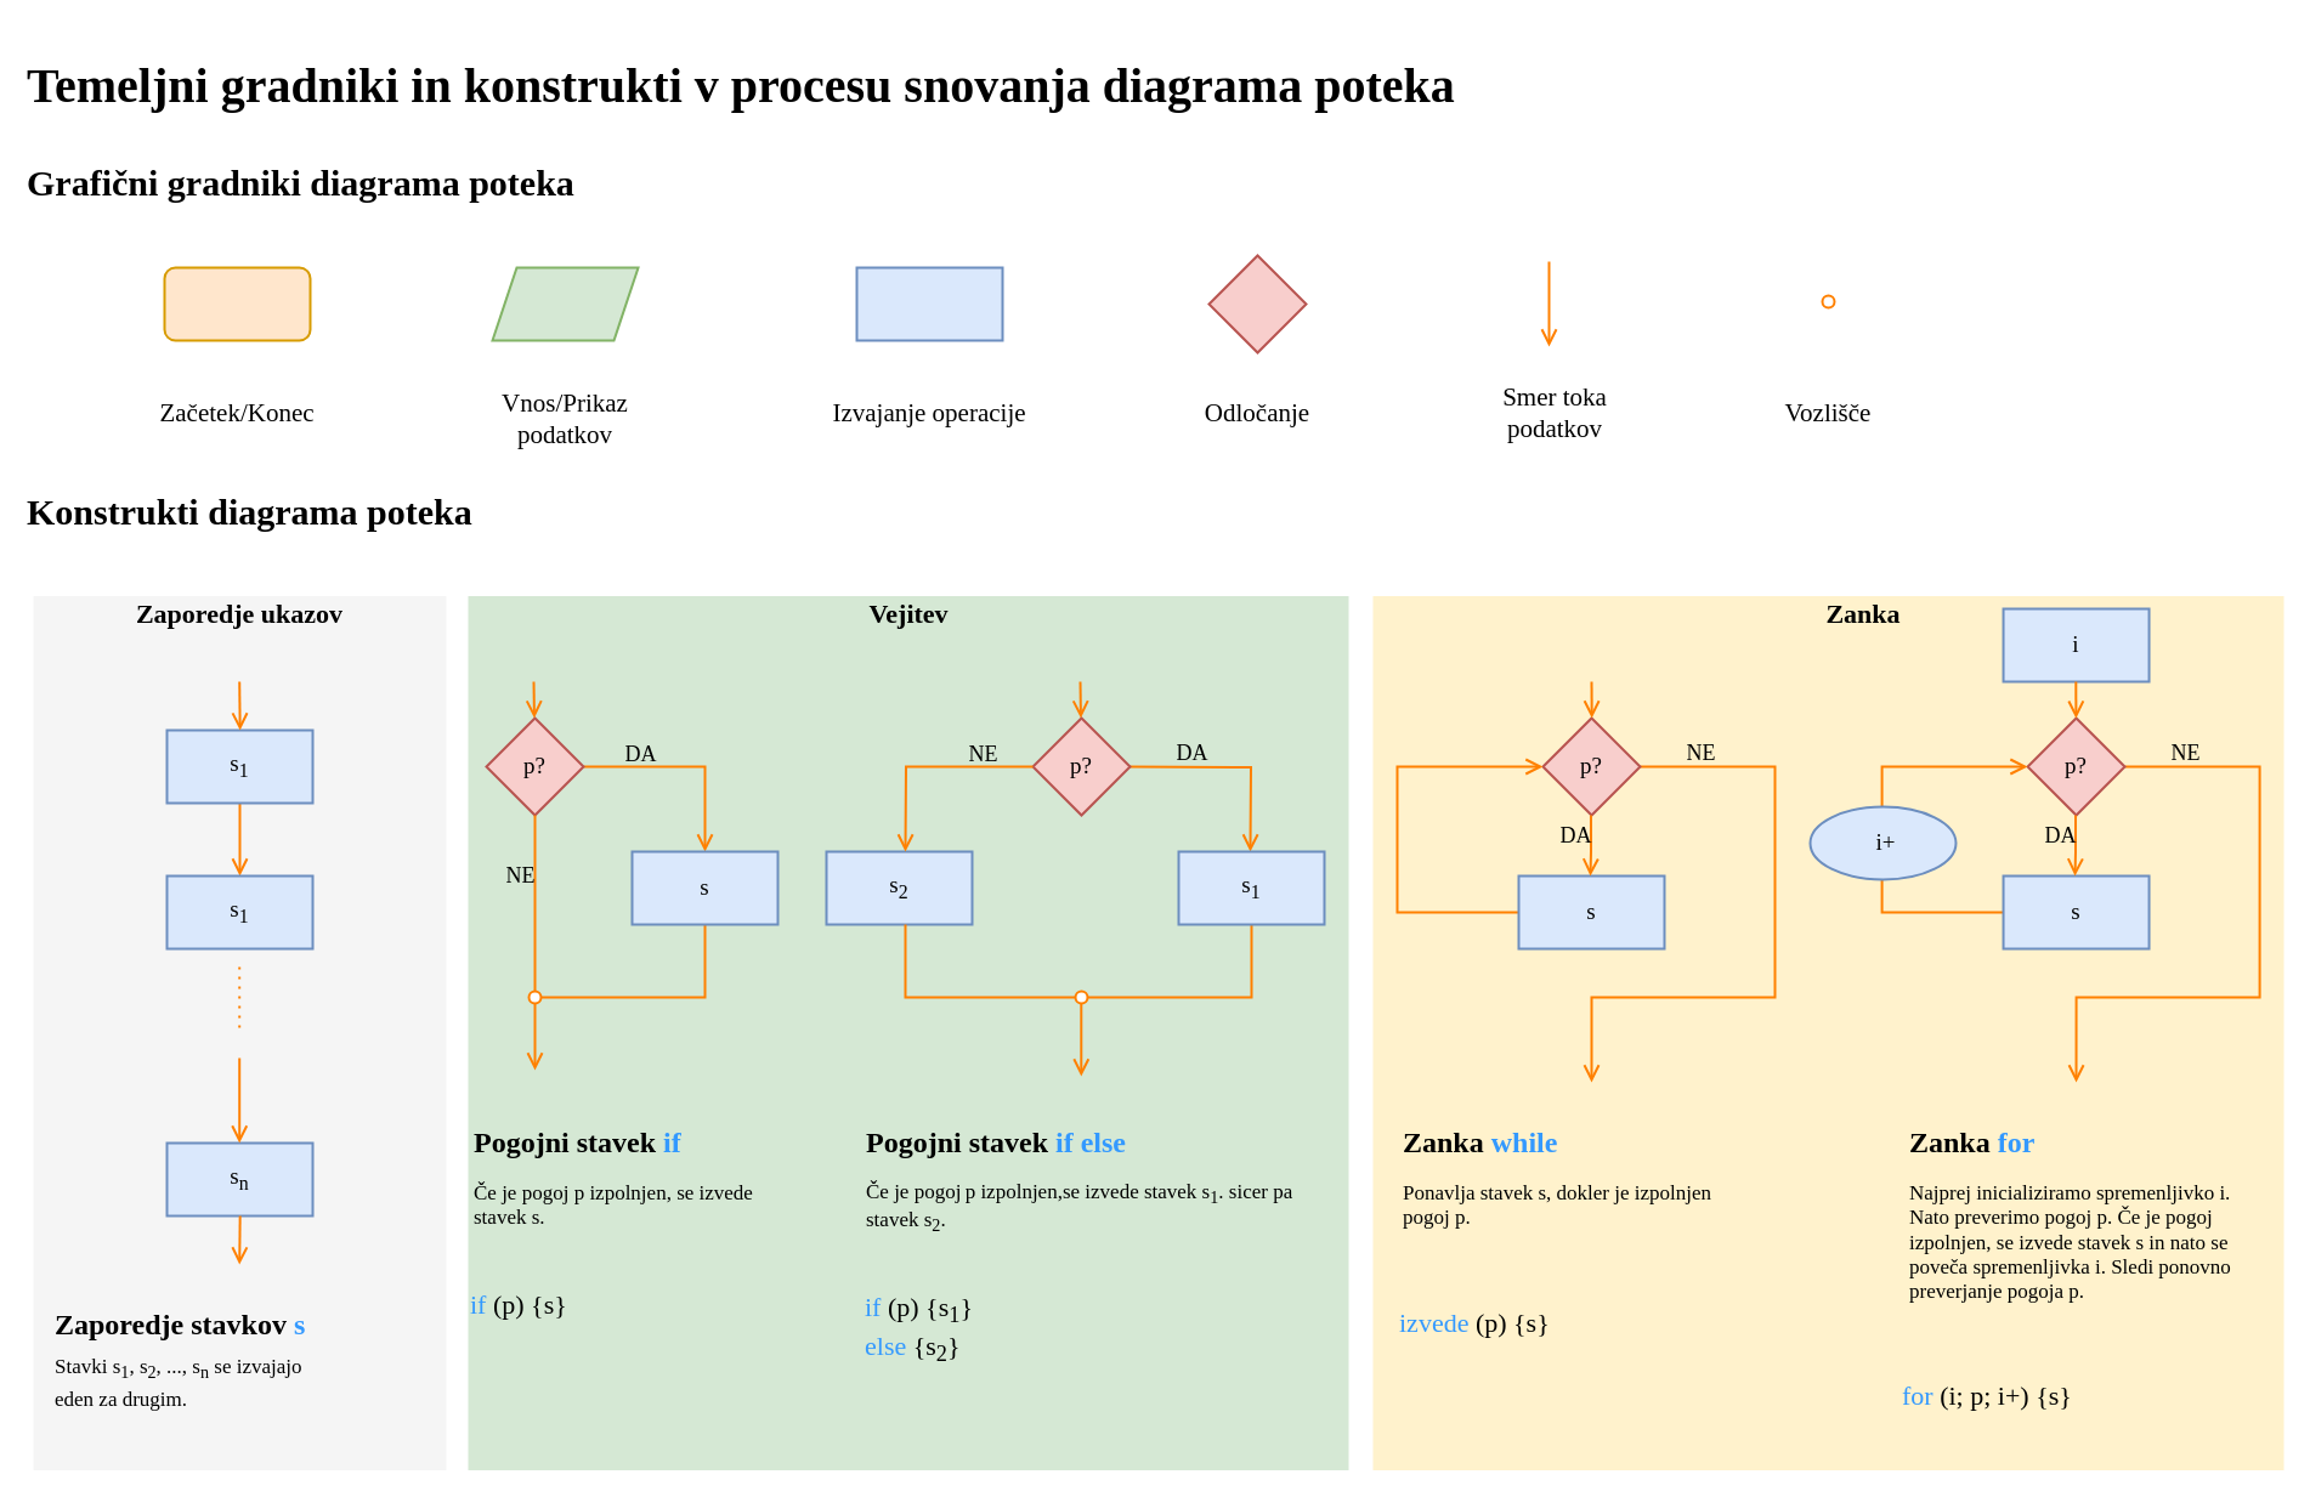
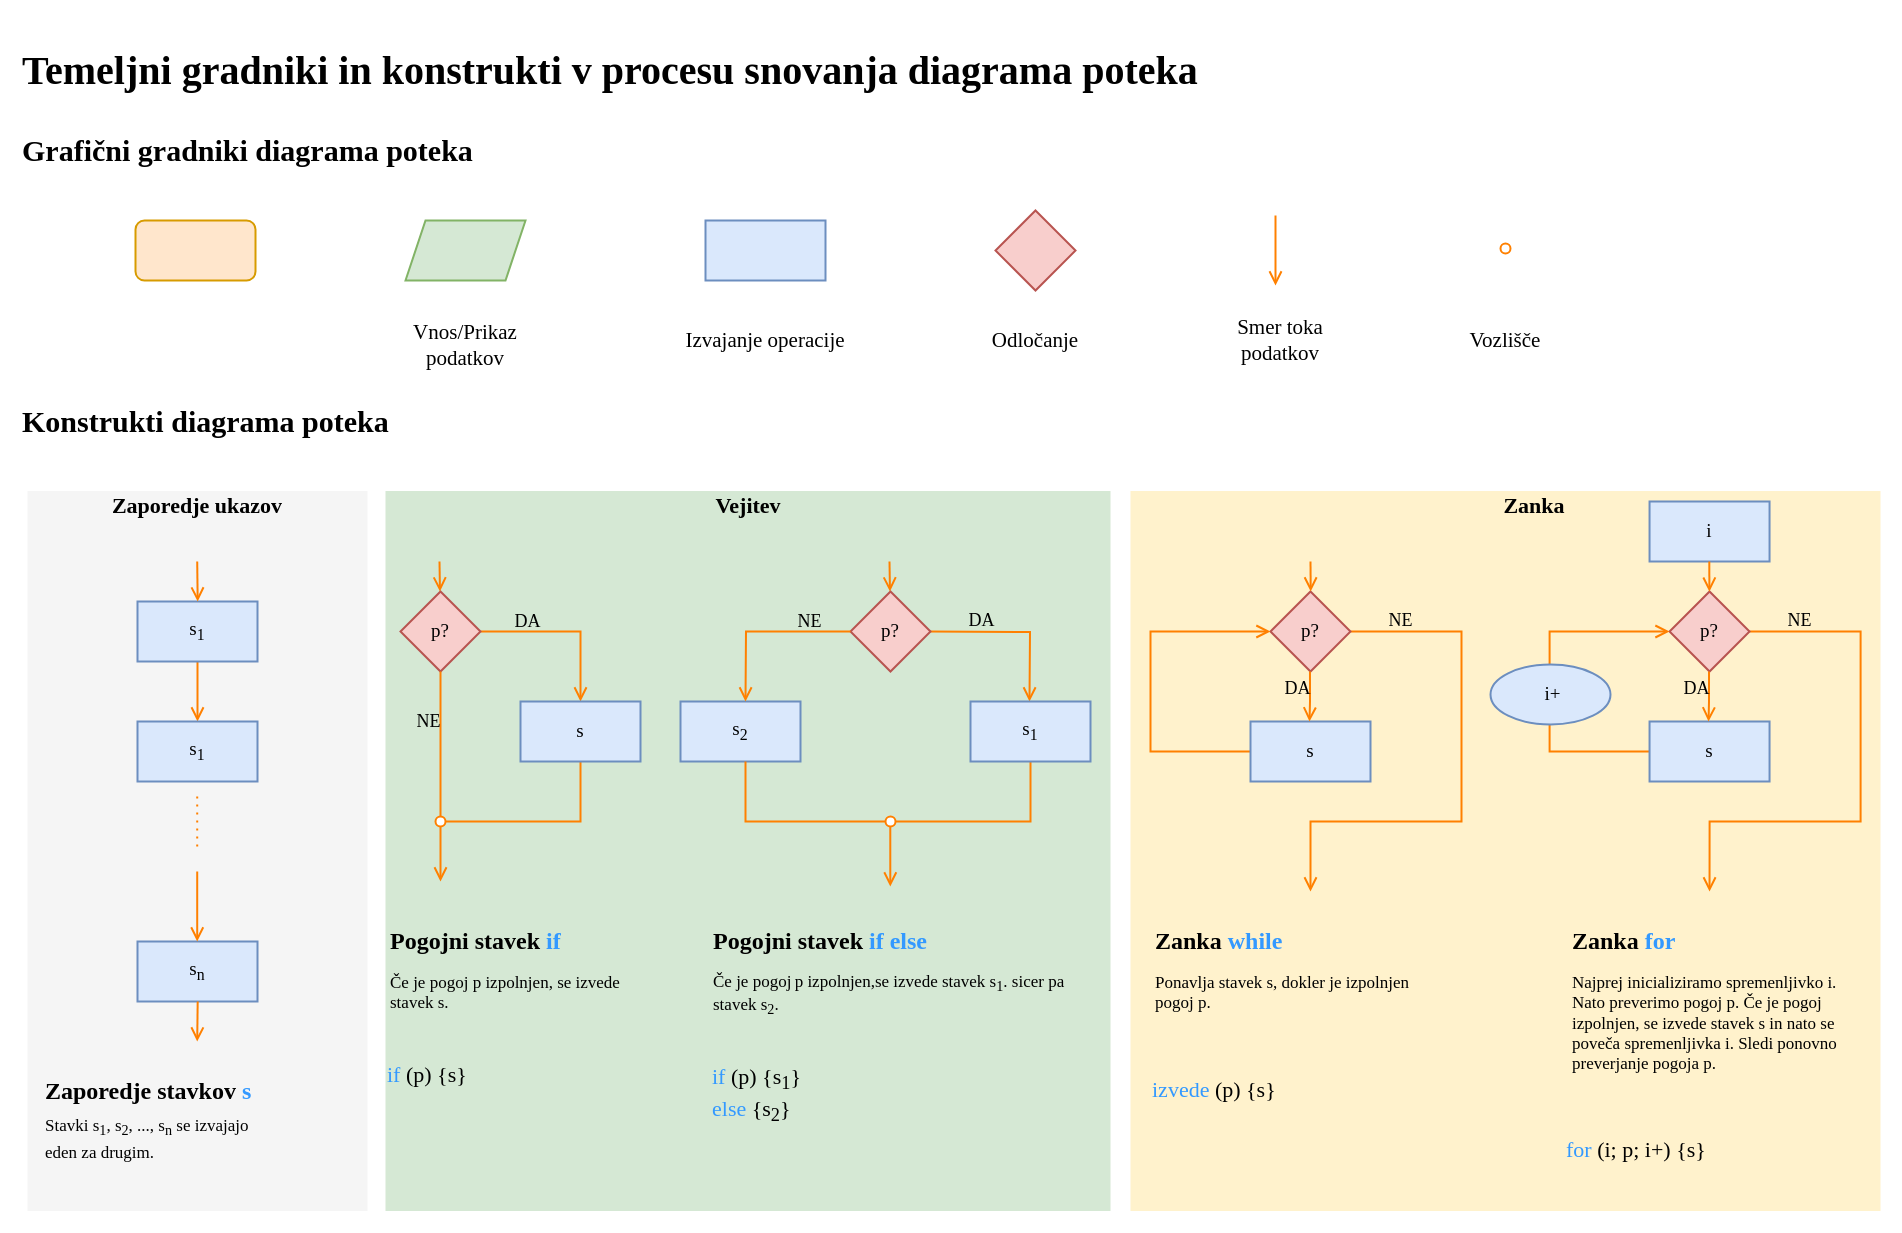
- <mxCell id="11" value="Začetek/Konec" style="text;html=1;strokeColor=none;fillColor=none;align=center;verticalAlign=middle;whiteSpace=wrap;rounded=0;fontSize=21;fontFamily=Space Grotesk;fontSource=https%3A%2F%2Ffonts.googleapis.com%2Fcss%3Ffamily%3DSpace%2BGrotesk;" parent="1" vertex="1"><mxGeometry x="110" y="320" width="170" height="40" as="geometry" /></mxCell>
